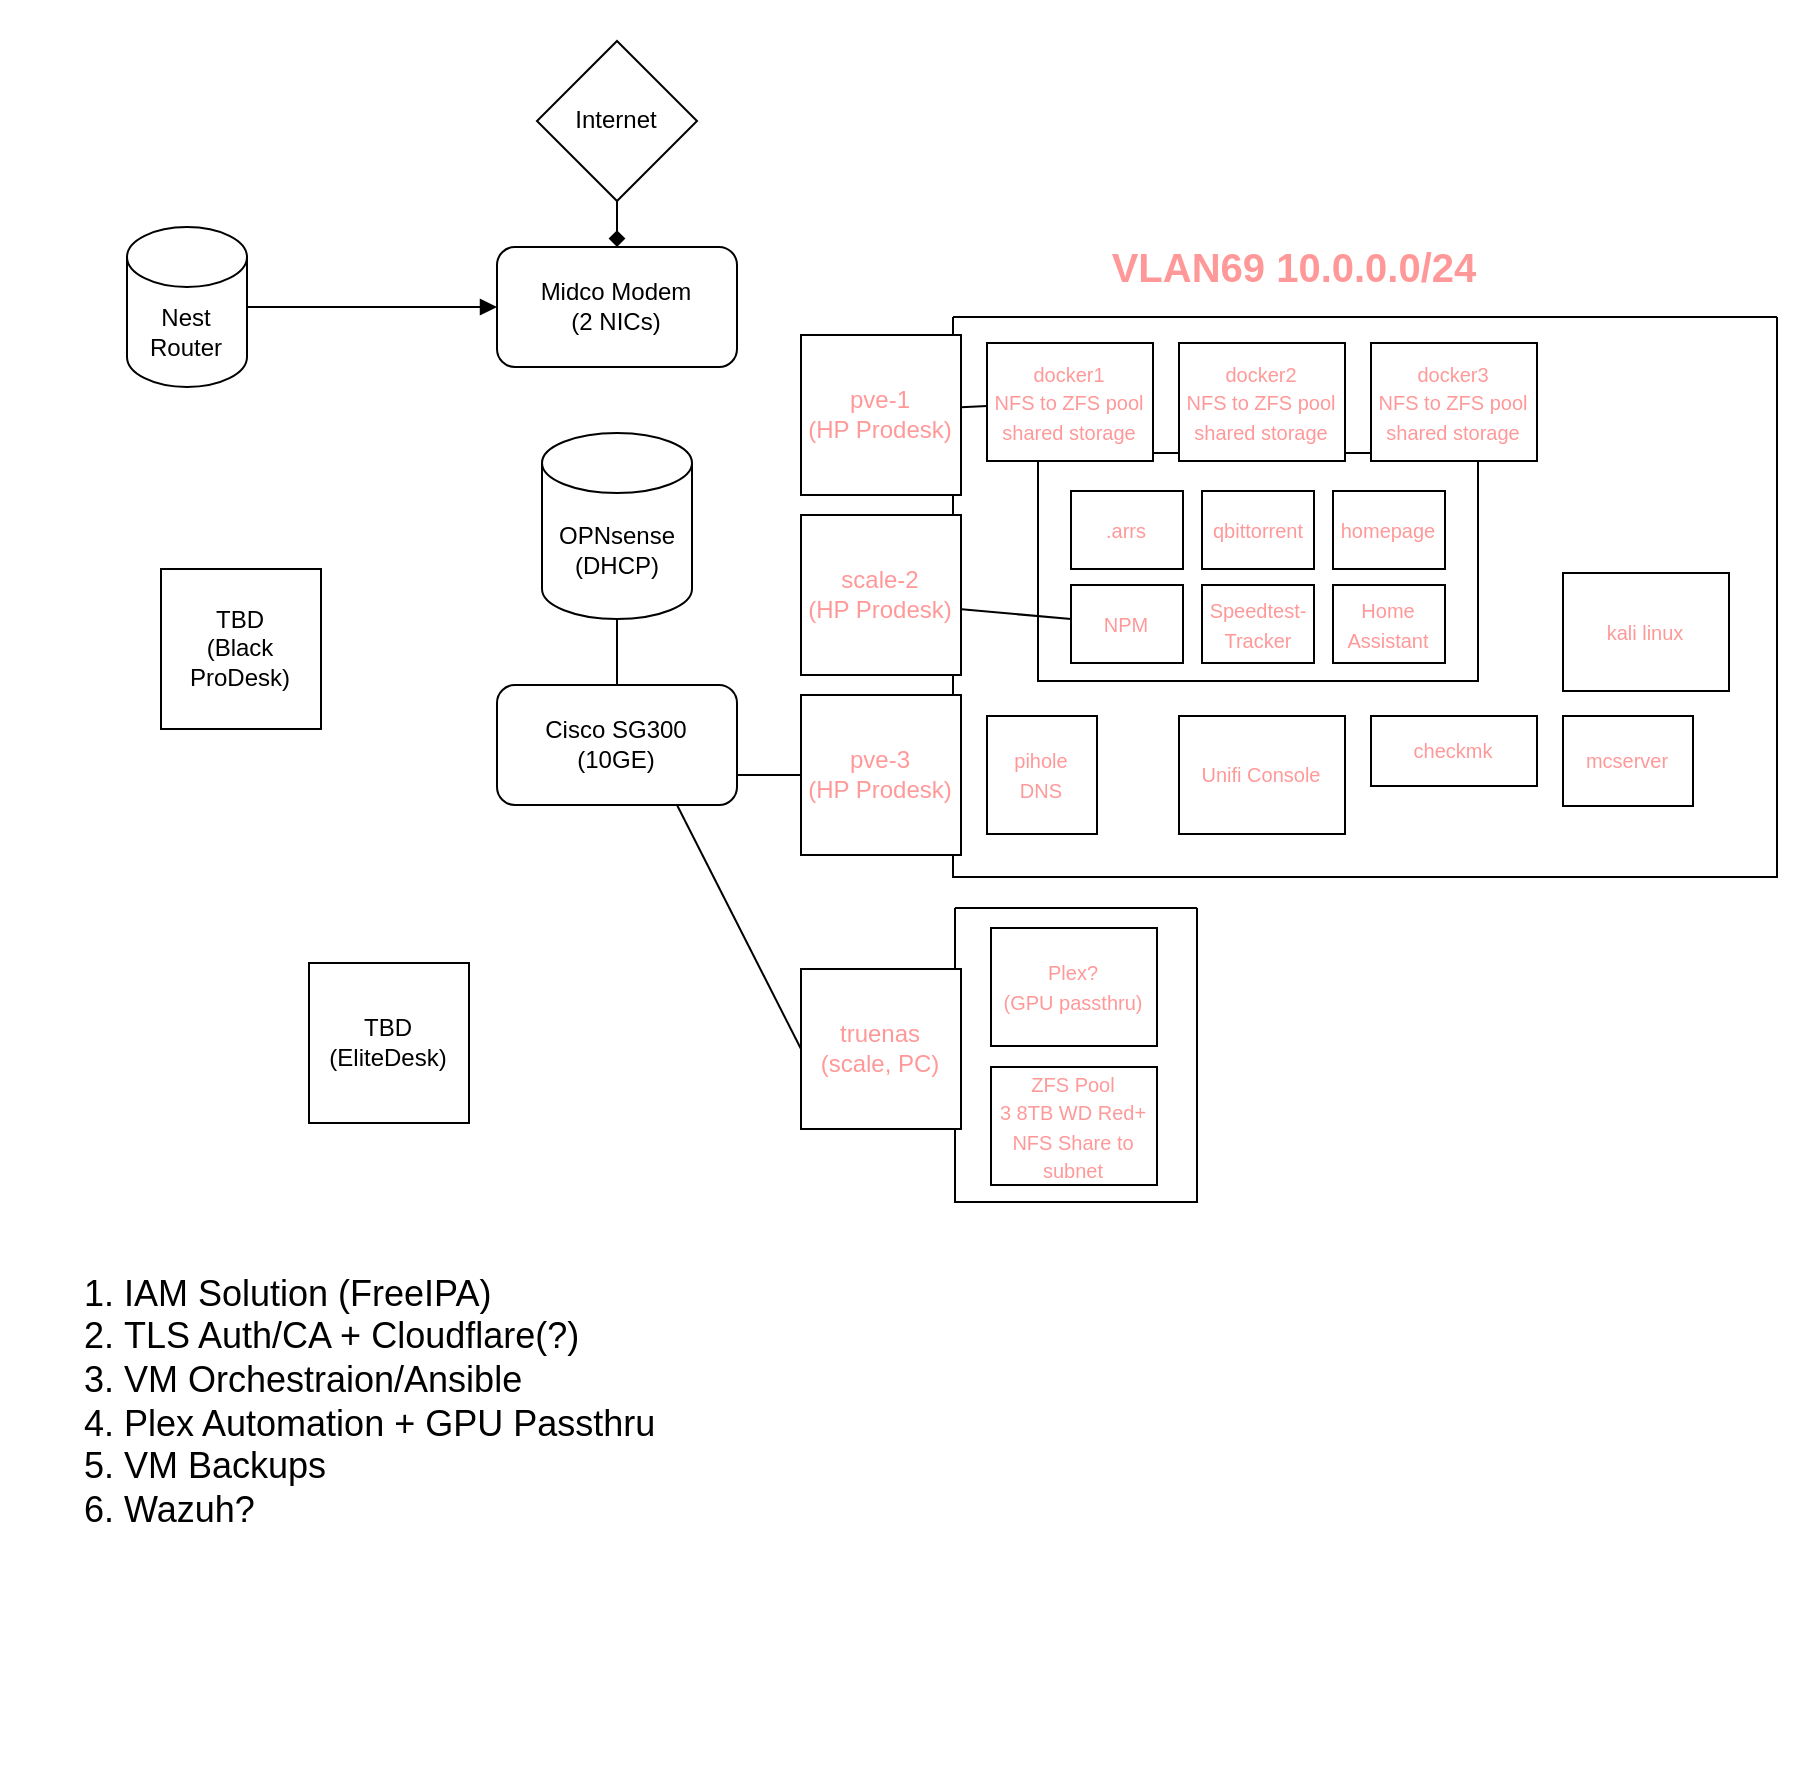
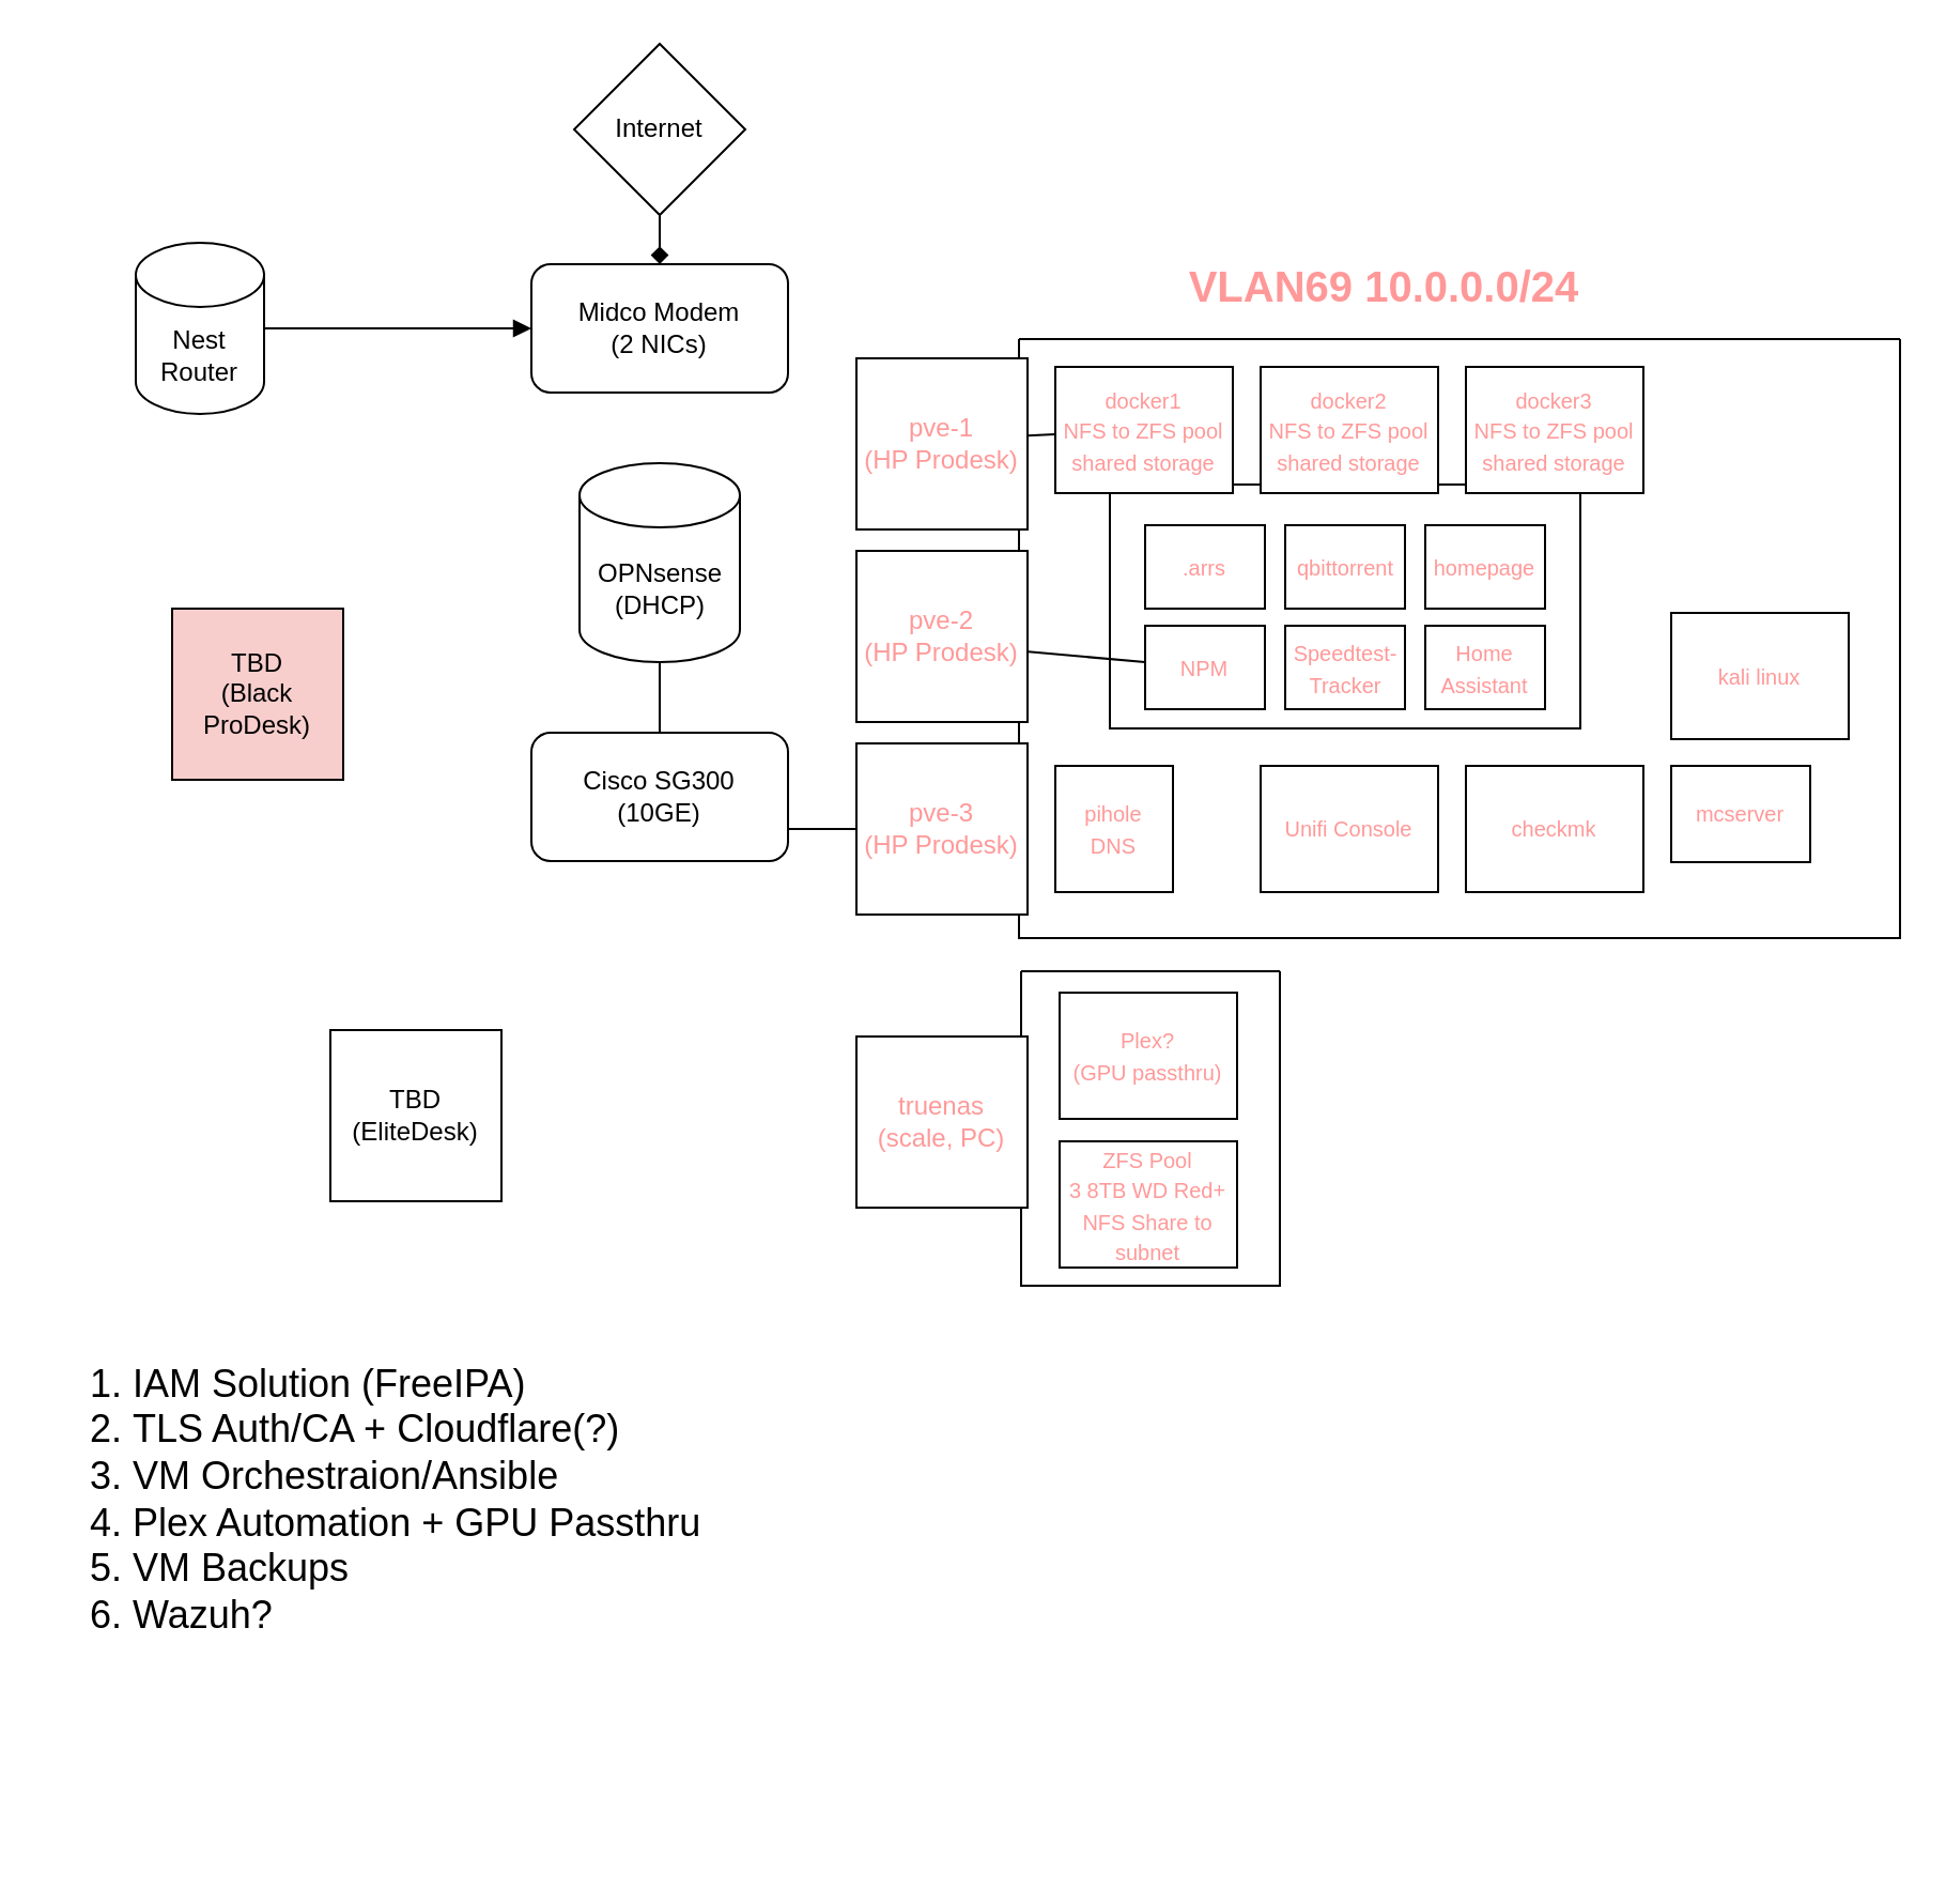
- <mxCell id="20" value="scale-2&lt;div&gt;(HP Prodesk)&lt;/div&gt;" style="whiteSpace=wrap;html=1;aspect=fixed;container=0;fontColor=#FF9999;" parent="16" vertex="1"><mxGeometry y="148" width="80" height="80" as="geometry" /></mxCell>
+ <mxCell id="20" value="pve-2&lt;div&gt;(HP Prodesk)&lt;/div&gt;" style="whiteSpace=wrap;html=1;aspect=fixed;container=0;fontColor=#FF9999;" parent="16" vertex="1"><mxGeometry y="148" width="80" height="80" as="geometry" /></mxCell>
- <mxCell id="12" value="&lt;div&gt;TBD&lt;/div&gt;(Black ProDesk)" style="whiteSpace=wrap;html=1;aspect=fixed;" parent="1" vertex="1"><mxGeometry x="80" y="284" width="80" height="80" as="geometry" /></mxCell>
+ <mxCell id="12" value="&lt;div&gt;TBD&lt;/div&gt;(Black ProDesk)" style="whiteSpace=wrap;html=1;aspect=fixed;fillColor=#f8cecc;" parent="1" vertex="1"><mxGeometry x="80" y="284" width="80" height="80" as="geometry" /></mxCell>
- <mxCell id="34" value="&lt;span style=&quot;font-size: 10px;&quot;&gt;checkmk&lt;/span&gt;" style="rounded=0;whiteSpace=wrap;html=1;container=0;fontColor=#FF9999;" parent="16" vertex="1"><mxGeometry x="285" y="248.5" width="83" height="35" as="geometry" /></mxCell>
+ <mxCell id="34" value="&lt;span style=&quot;font-size: 10px;&quot;&gt;checkmk&lt;/span&gt;" style="rounded=0;whiteSpace=wrap;html=1;container=0;fontColor=#FF9999;" parent="16" vertex="1"><mxGeometry x="285" y="248.5" width="83" height="59" as="geometry" /></mxCell>
- <mxCell id="8" value="" style="endArrow=none;html=1;rounded=0;entryX=0.75;entryY=1;entryDx=0;entryDy=0;exitX=0;exitY=0.5;exitDx=0;exitDy=0;" parent="1" source="38" target="5" edge="1"><mxGeometry width="50" height="50" relative="1" as="geometry"><mxPoint x="319" y="462" as="sourcePoint" /><mxPoint x="237" y="482" as="targetPoint" /></mxGeometry></mxCell>
